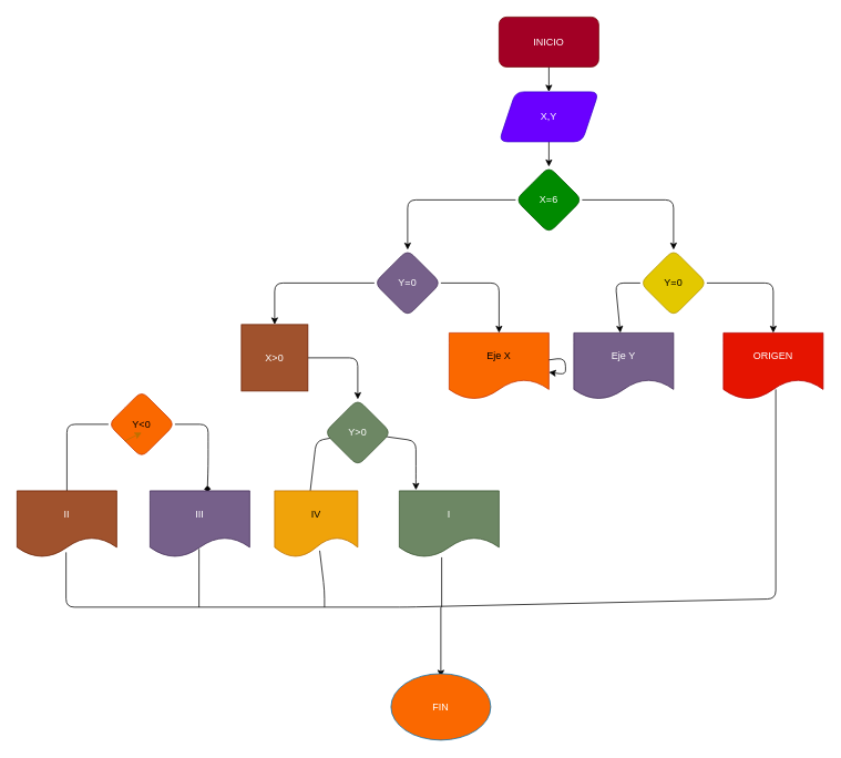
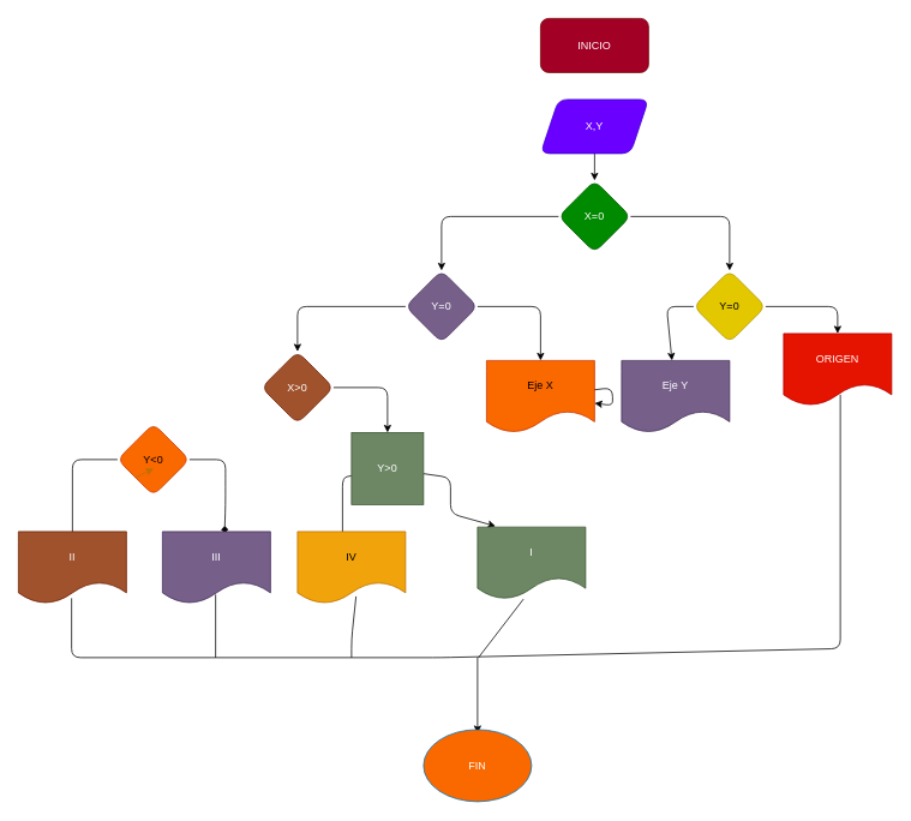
- <mxCell id="2" value="" style="edgeStyle=none;html=1;" edge="1" parent="1" source="3" target="5"><mxGeometry relative="1" as="geometry" /></mxCell>
- <mxCell id="8" value="X=6" style="rhombus;whiteSpace=wrap;html=1;rounded=1;fillColor=#008a00;fontColor=#ffffff;strokeColor=#005700;" vertex="1" parent="1"><mxGeometry x="620" y="200" width="80" height="80" as="geometry" /></mxCell>
+ <mxCell id="8" value="X=0" style="rhombus;whiteSpace=wrap;html=1;rounded=1;fillColor=#008a00;fontColor=#ffffff;strokeColor=#005700;" vertex="1" parent="1"><mxGeometry x="620" y="200" width="80" height="80" as="geometry" /></mxCell>
- <mxCell id="13" value="X&amp;gt;0" style="whiteSpace=wrap;html=1;fillColor=#a0522d;fontColor=#ffffff;strokeColor=#6D1F00;rounded=0;" vertex="1" parent="1"><mxGeometry x="290" y="390" width="80" height="80" as="geometry" /></mxCell>
+ <mxCell id="13" value="X&amp;gt;0" style="rhombus;whiteSpace=wrap;html=1;rounded=1;fillColor=#a0522d;fontColor=#ffffff;strokeColor=#6D1F00;" vertex="1" parent="1"><mxGeometry x="290" y="390" width="80" height="80" as="geometry" /></mxCell>
- <mxCell id="21" value="ORIGEN" style="shape=document;whiteSpace=wrap;html=1;boundedLbl=1;rounded=1;fillColor=#e51400;strokeColor=#B20000;fontColor=#ffffff;" vertex="1" parent="1"><mxGeometry x="870" y="400" width="120" height="80" as="geometry" /></mxCell>
+ <mxCell id="21" value="ORIGEN" style="shape=document;whiteSpace=wrap;html=1;boundedLbl=1;rounded=1;fillColor=#e51400;strokeColor=#B20000;fontColor=#ffffff;" vertex="1" parent="1"><mxGeometry x="870" y="370" width="120" height="80" as="geometry" /></mxCell>
- <mxCell id="25" value="Y&amp;gt;0" style="rhombus;whiteSpace=wrap;html=1;rounded=1;fillColor=#6d8764;fontColor=#ffffff;strokeColor=#3A5431;" vertex="1" parent="1"><mxGeometry x="390" y="480" width="80" height="80" as="geometry" /></mxCell>
+ <mxCell id="25" value="Y&amp;gt;0" style="whiteSpace=wrap;html=1;fillColor=#6d8764;fontColor=#ffffff;strokeColor=#3A5431;rounded=0;" vertex="1" parent="1"><mxGeometry x="390" y="480" width="80" height="80" as="geometry" /></mxCell>
- <mxCell id="28" value="IV" style="shape=document;whiteSpace=wrap;html=1;boundedLbl=1;rounded=1;fillColor=#f0a30a;strokeColor=#BD7000;fontColor=#000000;" vertex="1" parent="1"><mxGeometry x="330" y="590" width="100" height="80" as="geometry" /></mxCell>
+ <mxCell id="28" value="IV" style="shape=document;whiteSpace=wrap;html=1;boundedLbl=1;rounded=1;fillColor=#f0a30a;strokeColor=#BD7000;fontColor=#000000;" vertex="1" parent="1"><mxGeometry x="330" y="590" width="120" height="80" as="geometry" /></mxCell>
- <mxCell id="29" value="I" style="shape=document;whiteSpace=wrap;html=1;boundedLbl=1;rounded=1;fillColor=#6d8764;strokeColor=#3A5431;fontColor=#ffffff;" vertex="1" parent="1"><mxGeometry x="480" y="590" width="120" height="80" as="geometry" /></mxCell>
+ <mxCell id="29" value="I" style="shape=document;whiteSpace=wrap;html=1;boundedLbl=1;rounded=1;fillColor=#6d8764;strokeColor=#3A5431;fontColor=#ffffff;" vertex="1" parent="1"><mxGeometry x="530" y="585" width="120" height="80" as="geometry" /></mxCell>
